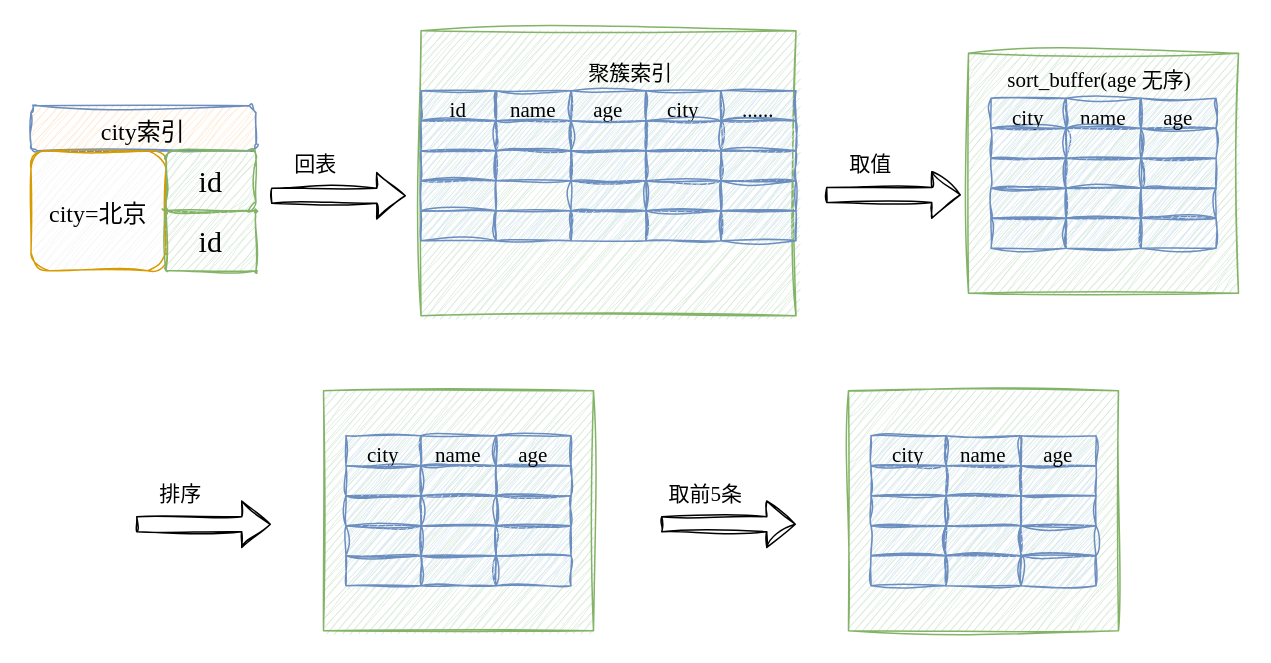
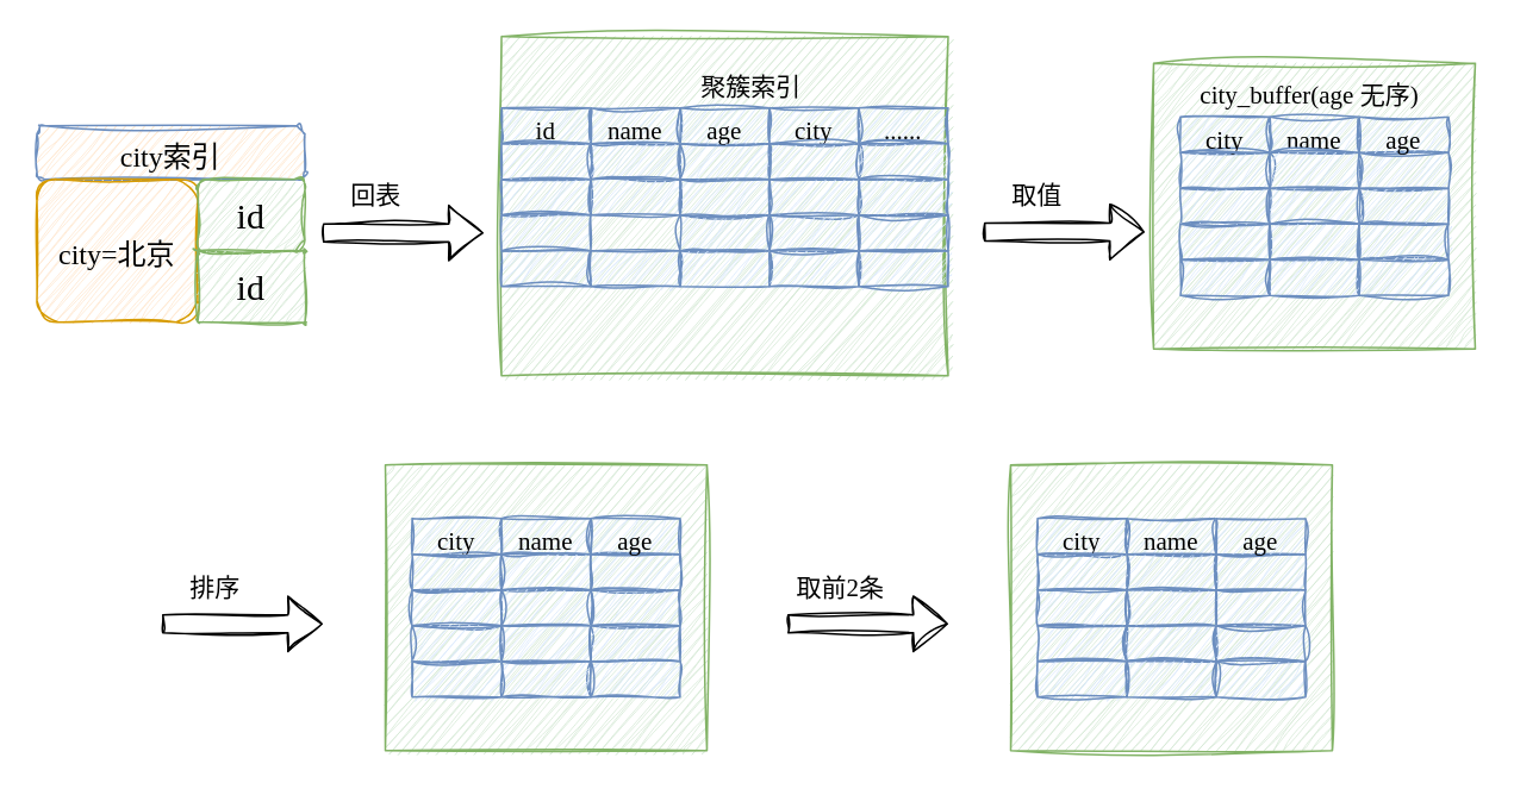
- <mxCell id="35" value="&lt;font style=&quot;font-size: 14px;&quot;&gt;sort_buffer(age 无序)&lt;/font&gt;" style="text;html=1;strokeColor=none;fillColor=none;align=center;verticalAlign=middle;whiteSpace=wrap;rounded=0;fontSize=20;fontFamily=Architects Daughter;" parent="1" vertex="1"><mxGeometry x="650" y="35" width="165" height="30" as="geometry" /></mxCell>
+ <mxCell id="35" value="&lt;font style=&quot;font-size: 14px;&quot;&gt;city_buffer(age 无序)&lt;/font&gt;" style="text;html=1;strokeColor=none;fillColor=none;align=center;verticalAlign=middle;whiteSpace=wrap;rounded=0;fontSize=20;fontFamily=Architects Daughter;" parent="1" vertex="1"><mxGeometry x="650" y="35" width="165" height="30" as="geometry" /></mxCell>
- <mxCell id="4" value="&lt;font style=&quot;font-size: 16px;&quot;&gt;city=北京&lt;/font&gt;" style="rounded=1;whiteSpace=wrap;html=1;sketch=1;hachureGap=4;jiggle=2;curveFitting=1;fontFamily=Architects Daughter;fontSource=https%3A%2F%2Ffonts.googleapis.com%2Fcss%3Ffamily%3DArchitects%2BDaughter;fontSize=20;fillColor=#f5f5f5;strokeColor=#d79b00;" parent="1" vertex="1"><mxGeometry x="20" y="100" width="90" height="80" as="geometry" /></mxCell>
+ <mxCell id="4" value="&lt;font style=&quot;font-size: 16px;&quot;&gt;city=北京&lt;/font&gt;" style="rounded=1;whiteSpace=wrap;html=1;sketch=1;hachureGap=4;jiggle=2;curveFitting=1;fontFamily=Architects Daughter;fontSource=https%3A%2F%2Ffonts.googleapis.com%2Fcss%3Ffamily%3DArchitects%2BDaughter;fontSize=20;fillColor=#ffe6cc;strokeColor=#d79b00;" parent="1" vertex="1"><mxGeometry x="20" y="100" width="90" height="80" as="geometry" /></mxCell>
- <mxCell id="88" value="取前5条" style="text;html=1;strokeColor=none;fillColor=none;align=center;verticalAlign=middle;whiteSpace=wrap;rounded=0;fontSize=14;fontFamily=Architects Daughter;" parent="1" vertex="1"><mxGeometry x="440" y="314.5" width="60" height="30" as="geometry" /></mxCell>
+ <mxCell id="88" value="取前2条" style="text;html=1;strokeColor=none;fillColor=none;align=center;verticalAlign=middle;whiteSpace=wrap;rounded=0;fontSize=14;fontFamily=Architects Daughter;" parent="1" vertex="1"><mxGeometry x="440" y="314.5" width="60" height="30" as="geometry" /></mxCell>
